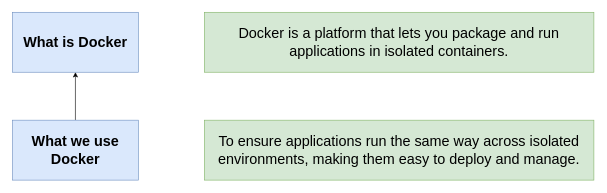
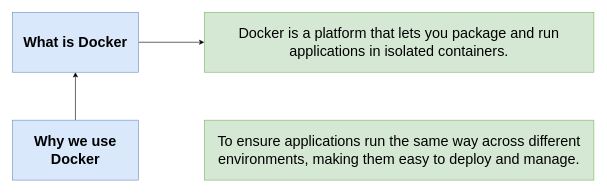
+ <mxCell id="2" style="edgeStyle=orthogonalEdgeStyle;rounded=0;orthogonalLoop=1;jettySize=auto;html=1;entryX=0;entryY=0.5;entryDx=0;entryDy=0;" edge="1" parent="1" source="3" target="6"><mxGeometry relative="1" as="geometry" /></mxCell>
- <mxCell id="5" value="&lt;h1&gt;What we use Docker&lt;/h1&gt;" style="rounded=0;whiteSpace=wrap;html=1;fillColor=#dae8fc;strokeColor=#6c8ebf;" vertex="1" parent="1"><mxGeometry x="20" y="200" width="210" height="100" as="geometry" /></mxCell>
+ <mxCell id="5" value="&lt;h1&gt;Why we use Docker&lt;/h1&gt;" style="rounded=0;whiteSpace=wrap;html=1;fillColor=#dae8fc;strokeColor=#6c8ebf;" vertex="1" parent="1"><mxGeometry x="20" y="200" width="210" height="100" as="geometry" /></mxCell>
- <mxCell id="7" value="&lt;h1&gt;&lt;span style=&quot;font-weight: normal;&quot;&gt;To ensure applications run the same way across isolated environments, making them easy to deploy and manage.&lt;/span&gt;&lt;br&gt;&lt;/h1&gt;" style="rounded=0;whiteSpace=wrap;html=1;fillColor=#d5e8d4;strokeColor=#82b366;" vertex="1" parent="1"><mxGeometry x="340" y="200" width="650" height="100" as="geometry" /></mxCell>
+ <mxCell id="7" value="&lt;h1&gt;&lt;span style=&quot;font-weight: normal;&quot;&gt;To ensure applications run the same way across different environments, making them easy to deploy and manage.&lt;/span&gt;&lt;br&gt;&lt;/h1&gt;" style="rounded=0;whiteSpace=wrap;html=1;fillColor=#d5e8d4;strokeColor=#82b366;" vertex="1" parent="1"><mxGeometry x="340" y="200" width="650" height="100" as="geometry" /></mxCell>
